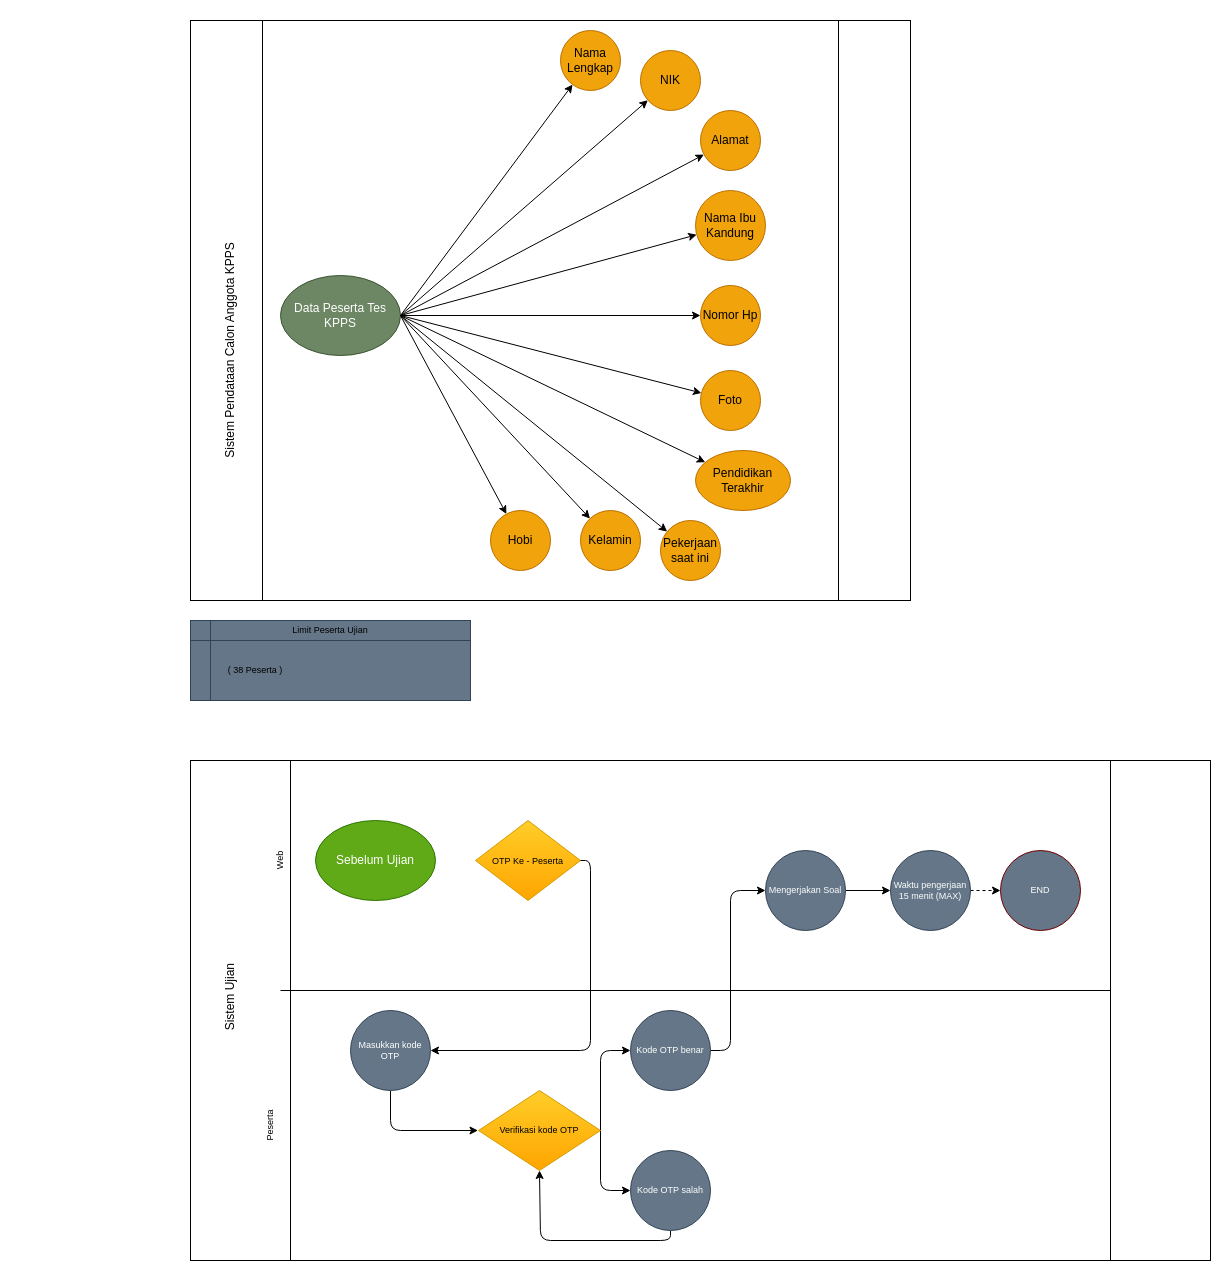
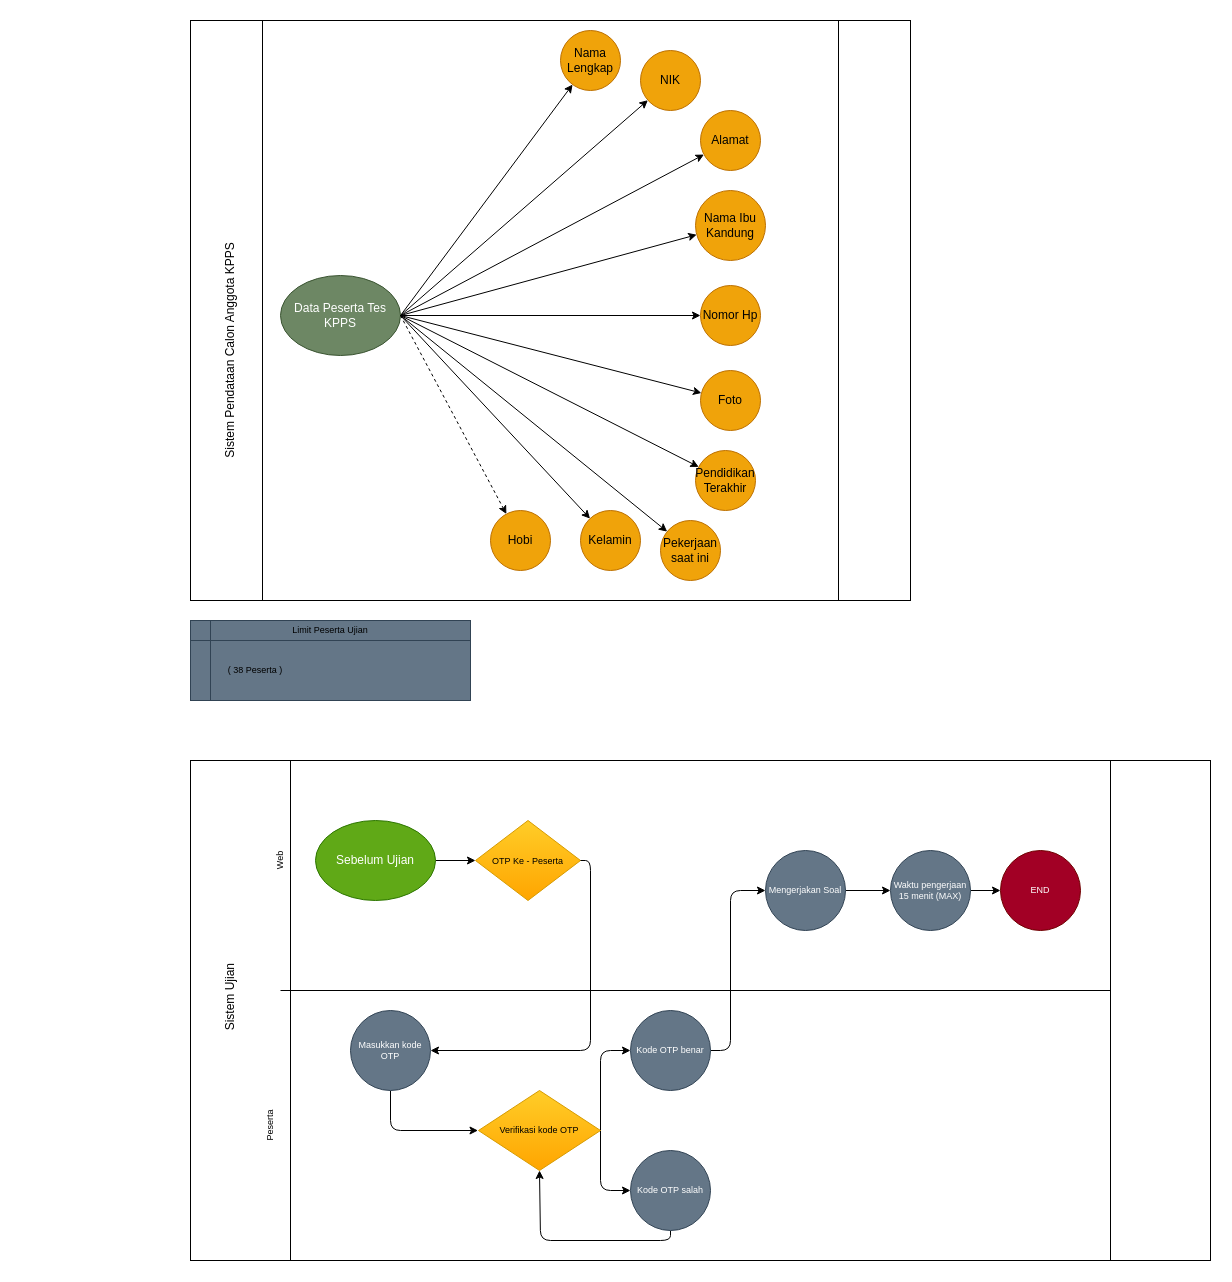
- <mxCell id="22" style="edgeStyle=none;html=1;exitX=1;exitY=0.5;exitDx=0;exitDy=0;" edge="1" target="21" parent="1" source="5"><mxGeometry relative="1" as="geometry"><mxPoint x="410" y="269.72" as="sourcePoint" /></mxGeometry></mxCell>
+ <mxCell id="22" style="edgeStyle=none;html=1;exitX=1;exitY=0.5;exitDx=0;exitDy=0;dashed=1;" edge="1" target="21" parent="1" source="5"><mxGeometry relative="1" as="geometry"><mxPoint x="410" y="269.72" as="sourcePoint" /></mxGeometry></mxCell>
- <mxCell id="16" value="Pendidikan Terakhir" style="ellipse;whiteSpace=wrap;html=1;aspect=fixed;fillColor=#f0a30a;fontColor=#000000;strokeColor=#BD7000;" vertex="1" parent="1"><mxGeometry x="695" y="450" width="95" height="60" as="geometry" /></mxCell>
+ <mxCell id="16" value="Pendidikan Terakhir" style="ellipse;whiteSpace=wrap;html=1;aspect=fixed;fillColor=#f0a30a;fontColor=#000000;strokeColor=#BD7000;" vertex="1" parent="1"><mxGeometry x="695" y="450" width="60" height="60" as="geometry" /></mxCell>
+ <mxCell id="31" style="edgeStyle=none;html=1;exitX=1;exitY=0.5;exitDx=0;exitDy=0;fontSize=12;" edge="1" parent="1" source="32" target="33"><mxGeometry relative="1" as="geometry" /></mxCell>
- <mxCell id="50" style="edgeStyle=none;html=1;exitX=1;exitY=0.5;exitDx=0;exitDy=0;entryX=0;entryY=0.5;entryDx=0;entryDy=0;fontSize=9;dashed=1;" edge="1" parent="1" source="51" target="52"><mxGeometry relative="1" as="geometry" /></mxCell>
+ <mxCell id="50" style="edgeStyle=none;html=1;exitX=1;exitY=0.5;exitDx=0;exitDy=0;entryX=0;entryY=0.5;entryDx=0;entryDy=0;fontSize=9;" edge="1" parent="1" source="51" target="52"><mxGeometry relative="1" as="geometry" /></mxCell>
- <mxCell id="52" value="END" style="ellipse;whiteSpace=wrap;html=1;aspect=fixed;fontSize=9;fillColor=#647687;fontColor=#ffffff;strokeColor=#6F0000;" vertex="1" parent="1"><mxGeometry x="1000" y="850" width="80" height="80" as="geometry" /></mxCell>
+ <mxCell id="52" value="END" style="ellipse;whiteSpace=wrap;html=1;aspect=fixed;fontSize=9;fillColor=#a20025;fontColor=#ffffff;strokeColor=#6F0000;" vertex="1" parent="1"><mxGeometry x="1000" y="850" width="80" height="80" as="geometry" /></mxCell>
